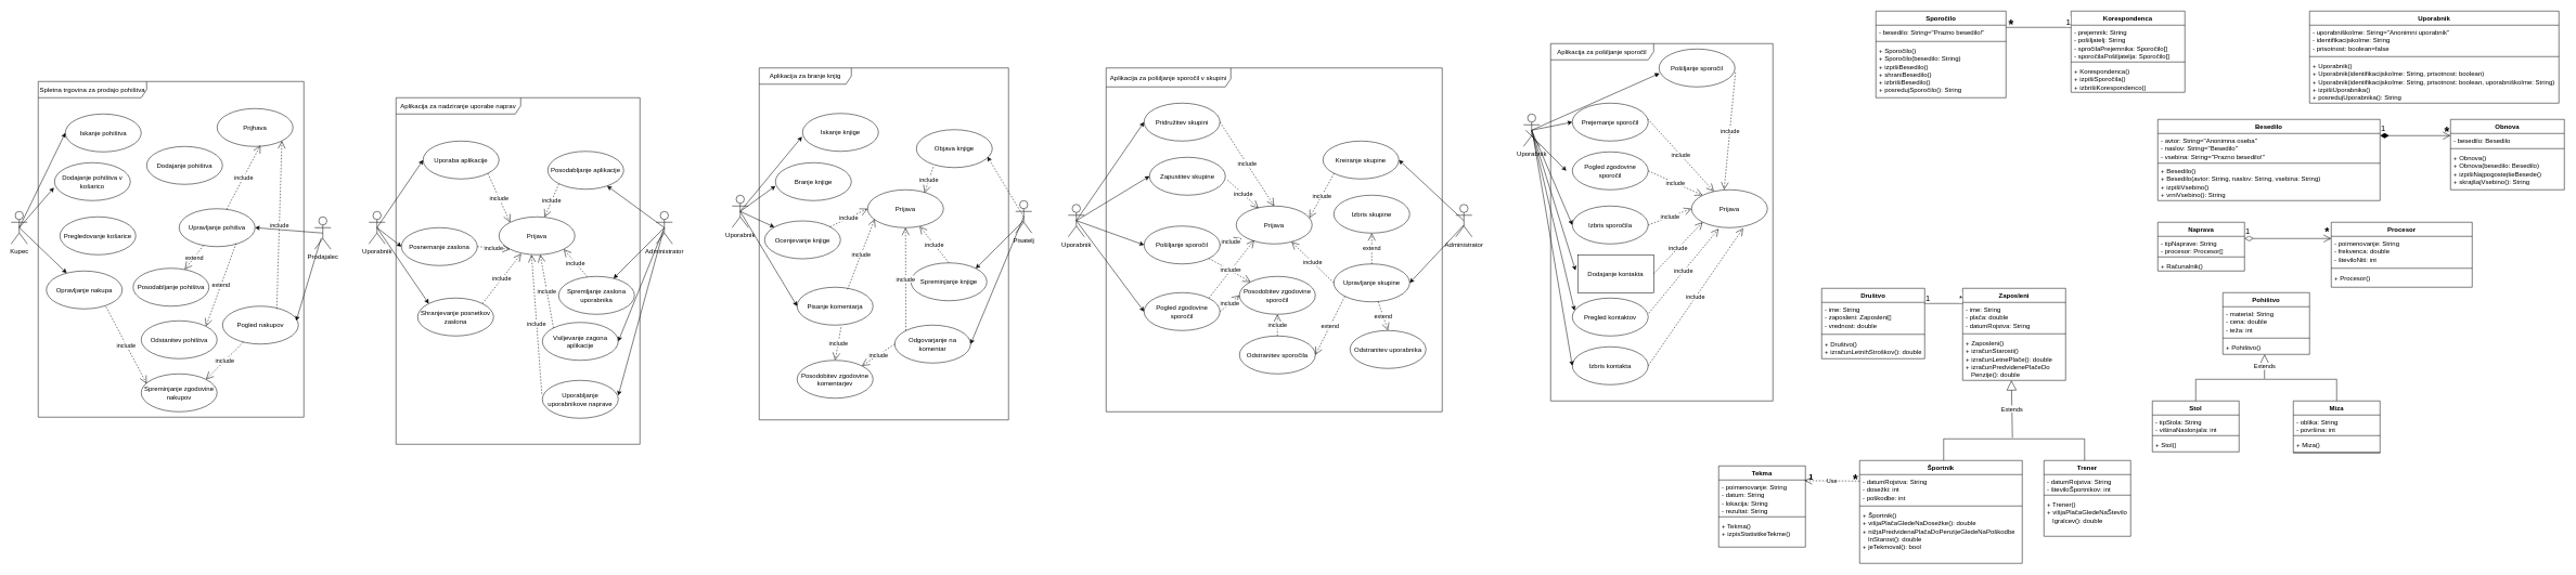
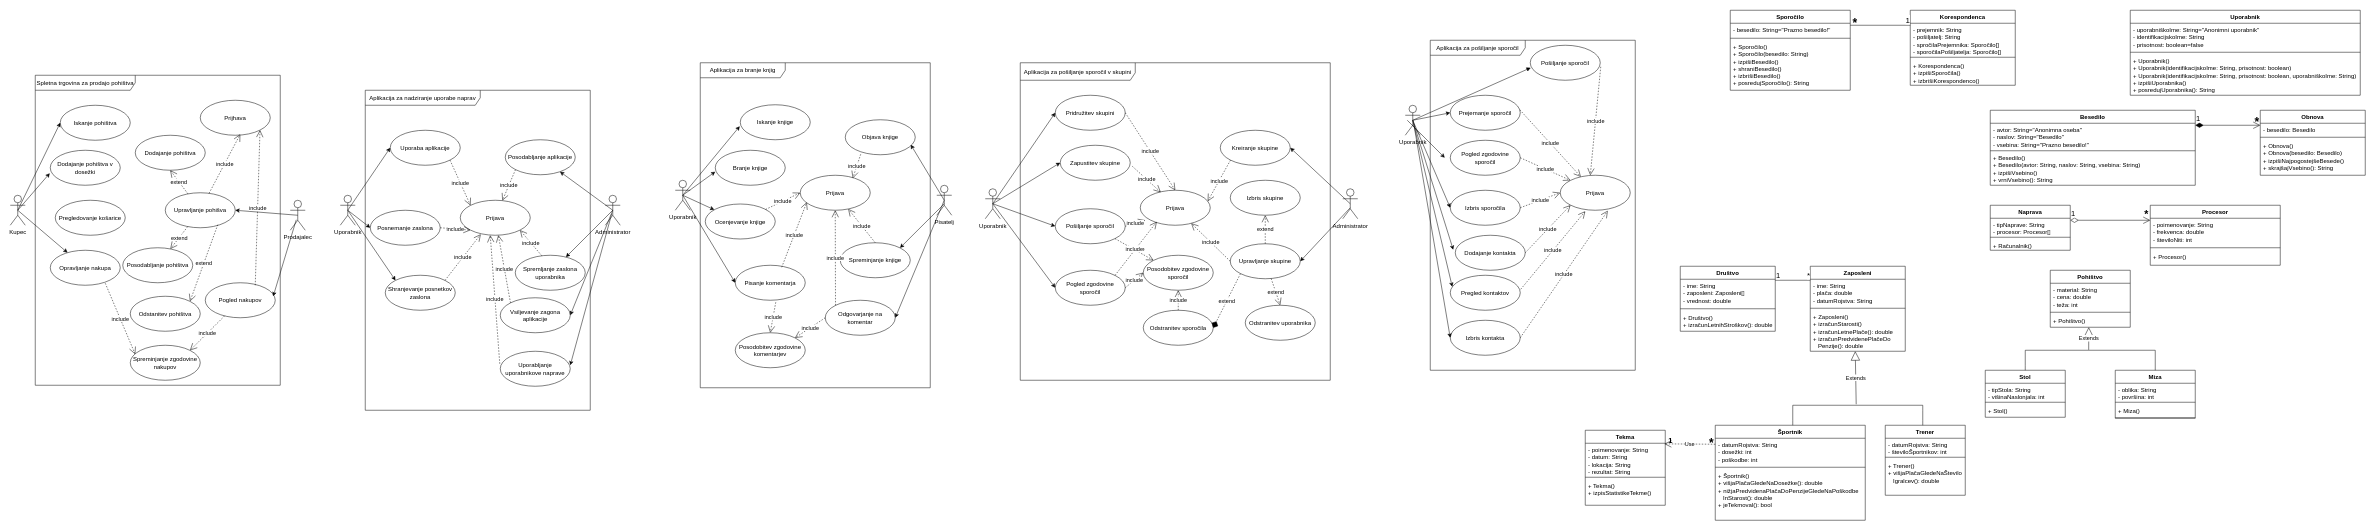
- <mxCell id="196" value="Dodajanje pohištva v košarico" style="ellipse;whiteSpace=wrap;html=1;" vertex="1" parent="1"><mxGeometry x="100" y="300" width="140" height="70" as="geometry" /></mxCell>
+ <mxCell id="196" value="Dodajanje pohištva v dosežki" style="ellipse;whiteSpace=wrap;html=1;" vertex="1" parent="1"><mxGeometry x="100" y="300" width="140" height="70" as="geometry" /></mxCell>
- <mxCell id="156" value="" style="endArrow=classic;html=1;rounded=0;entryX=0.936;entryY=0.714;entryDx=0;entryDy=0;entryPerimeter=0;exitX=0.5;exitY=0.5;exitDx=0;exitDy=0;exitPerimeter=0;dashed=1;" edge="1" parent="1" source="141" target="147"><mxGeometry width="50" height="50" relative="1" as="geometry"><mxPoint x="1810" y="420" as="sourcePoint" /><mxPoint x="1885" y="456" as="targetPoint" /></mxGeometry></mxCell>
+ <mxCell id="156" value="" style="endArrow=classic;html=1;rounded=0;entryX=0.936;entryY=0.714;entryDx=0;entryDy=0;entryPerimeter=0;exitX=0.5;exitY=0.5;exitDx=0;exitDy=0;exitPerimeter=0;" edge="1" parent="1" source="141" target="147"><mxGeometry width="50" height="50" relative="1" as="geometry"><mxPoint x="1810" y="420" as="sourcePoint" /><mxPoint x="1885" y="456" as="targetPoint" /></mxGeometry></mxCell>
+ <mxCell id="216" value="extend" style="endArrow=open;endSize=12;dashed=1;html=1;rounded=0;entryX=0.5;entryY=1;entryDx=0;entryDy=0;fontStyle=0;spacingLeft=0;" edge="1" parent="1" source="200" target="201"><mxGeometry width="160" relative="1" as="geometry"><mxPoint x="370" y="350" as="sourcePoint" /><mxPoint x="388" y="403" as="targetPoint" /></mxGeometry></mxCell>
- <mxCell id="91" value="Dodajanje kontakta" style="whiteSpace=wrap;html=1;rounded=0;" vertex="1" parent="1"><mxGeometry x="2910" y="470" width="140" height="70" as="geometry" /></mxCell>
+ <mxCell id="91" value="Dodajanje kontakta" style="ellipse;whiteSpace=wrap;html=1;" vertex="1" parent="1"><mxGeometry x="2910" y="470" width="140" height="70" as="geometry" /></mxCell>
- <mxCell id="198" value="Opravljanje nakupa" style="ellipse;whiteSpace=wrap;html=1;" vertex="1" parent="1"><mxGeometry x="85" y="500" width="140" height="70" as="geometry" /></mxCell>
+ <mxCell id="198" value="Opravljanje nakupa" style="ellipse;whiteSpace=wrap;html=1;" vertex="1" parent="1"><mxGeometry x="100" y="500" width="140" height="70" as="geometry" /></mxCell>
- <mxCell id="135" value="extend" style="endArrow=open;endSize=12;dashed=1;html=1;rounded=0;entryX=1;entryY=0.5;entryDx=0;entryDy=0;fontStyle=0;spacingLeft=0;exitX=0;exitY=1;exitDx=0;exitDy=0;" edge="1" parent="1" source="118" target="120"><mxGeometry width="160" relative="1" as="geometry"><mxPoint x="2460" y="570" as="sourcePoint" /><mxPoint x="2480" y="648" as="targetPoint" /></mxGeometry></mxCell>
+ <mxCell id="135" value="extend" style="endArrow=diamond;endSize=12;dashed=1;html=1;rounded=0;entryX=1;entryY=0.5;entryDx=0;entryDy=0;fontStyle=0;spacingLeft=0;exitX=0;exitY=1;exitDx=0;exitDy=0;" edge="1" parent="1" source="118" target="120"><mxGeometry width="160" relative="1" as="geometry"><mxPoint x="2460" y="570" as="sourcePoint" /><mxPoint x="2480" y="648" as="targetPoint" /></mxGeometry></mxCell>
